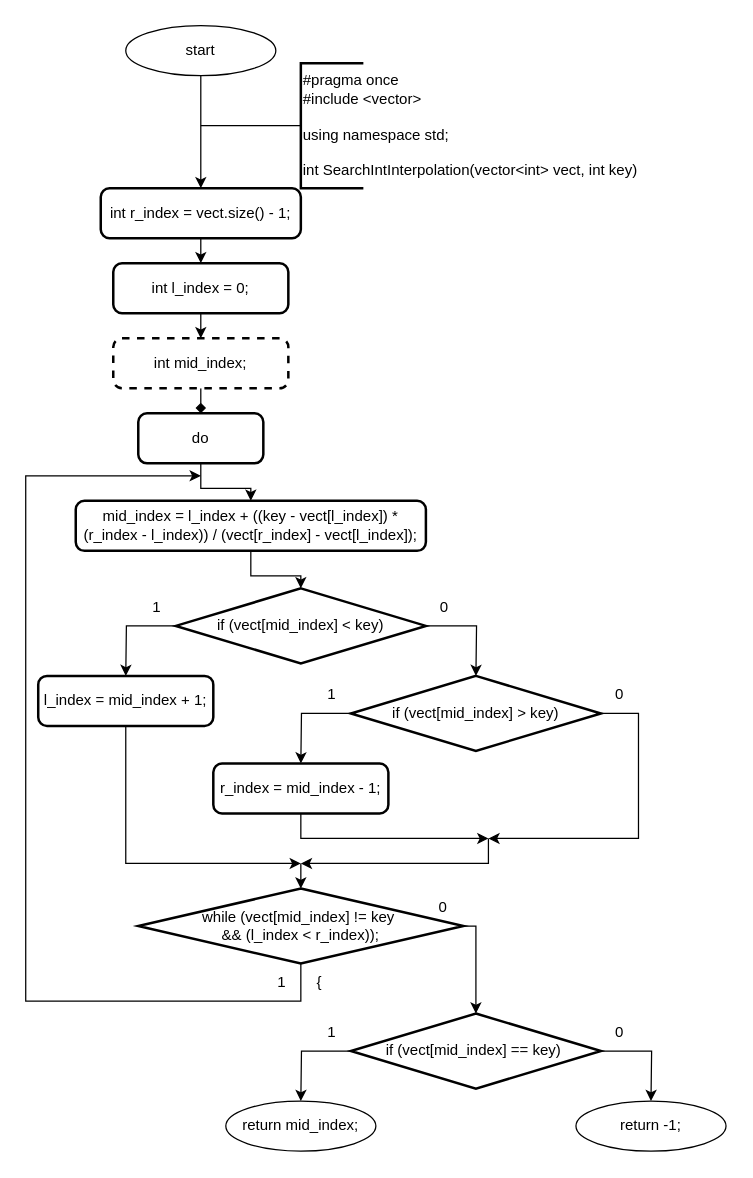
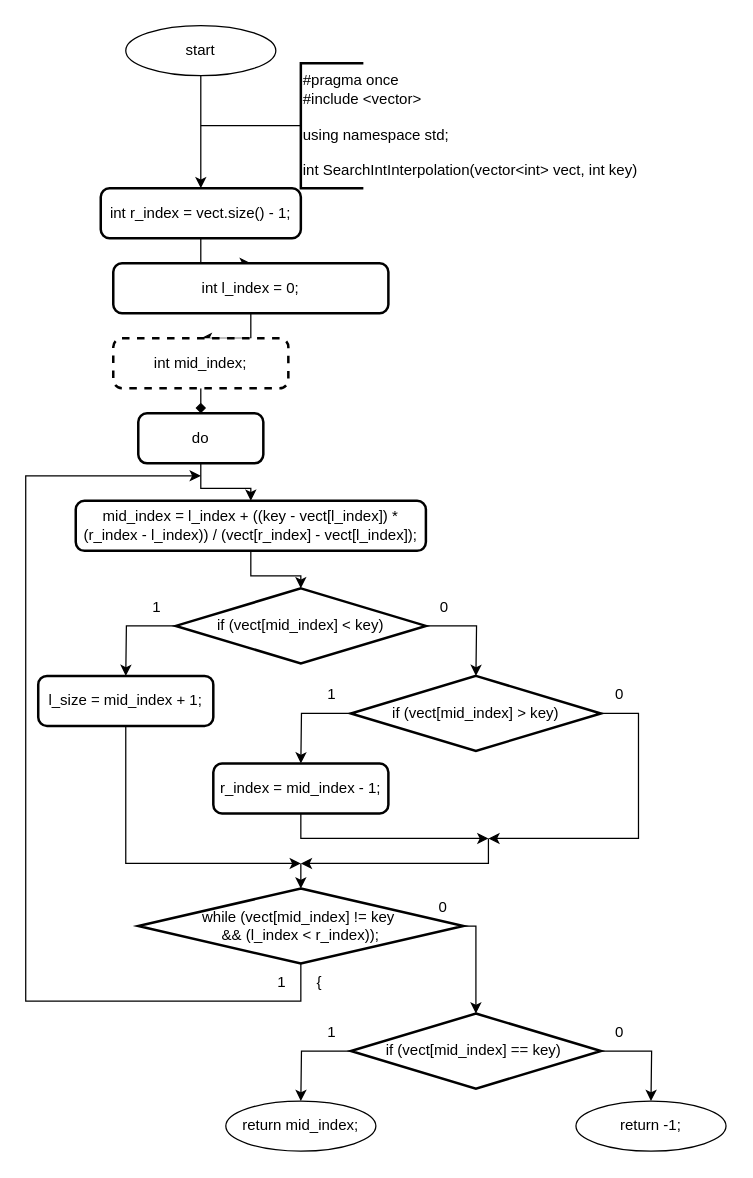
- <mxCell id="9" value="int l_index = 0;" style="rounded=1;whiteSpace=wrap;html=1;absoluteArcSize=1;arcSize=14;strokeWidth=2;" vertex="1" parent="1"><mxGeometry x="90" y="210" width="140" height="40" as="geometry" /></mxCell>
+ <mxCell id="9" value="int l_index = 0;" style="rounded=1;whiteSpace=wrap;html=1;absoluteArcSize=1;arcSize=14;strokeWidth=2;" vertex="1" parent="1"><mxGeometry x="90" y="210" width="220" height="40" as="geometry" /></mxCell>
- <mxCell id="22" value="l_index = mid_index + 1;" style="rounded=1;whiteSpace=wrap;html=1;absoluteArcSize=1;arcSize=14;strokeWidth=2;" vertex="1" parent="1"><mxGeometry x="30" y="540" width="140" height="40" as="geometry" /></mxCell>
+ <mxCell id="22" value="l_size = mid_index + 1;" style="rounded=1;whiteSpace=wrap;html=1;absoluteArcSize=1;arcSize=14;strokeWidth=2;" vertex="1" parent="1"><mxGeometry x="30" y="540" width="140" height="40" as="geometry" /></mxCell>
